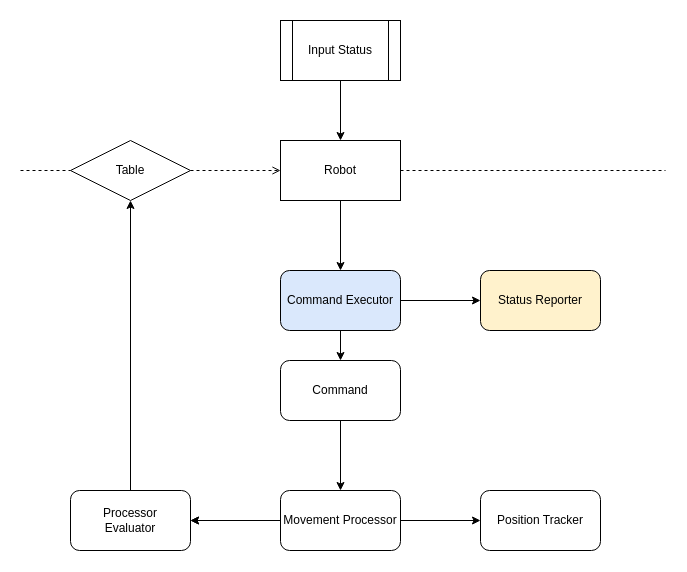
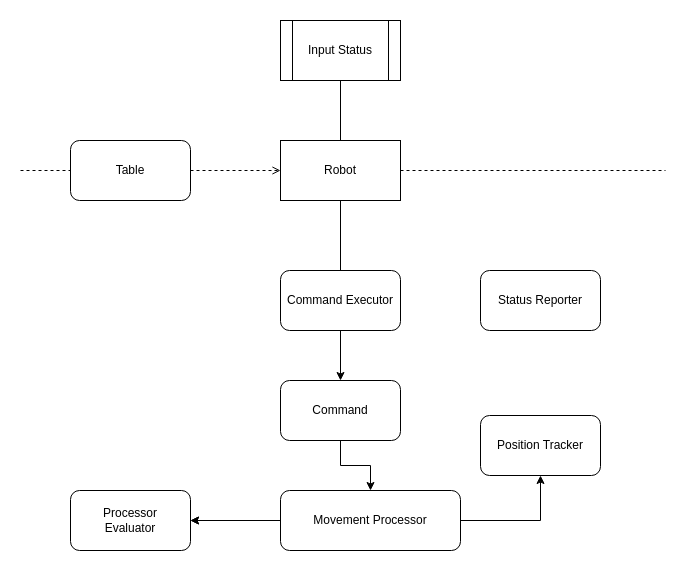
- <mxCell id="11" style="edgeStyle=orthogonalEdgeStyle;rounded=0;orthogonalLoop=1;jettySize=auto;html=1;entryX=0.5;entryY=0;entryDx=0;entryDy=0;" parent="1" source="12" target="15" edge="1"><mxGeometry relative="1" as="geometry" /></mxCell>
+ <mxCell id="11" style="edgeStyle=orthogonalEdgeStyle;rounded=0;orthogonalLoop=1;jettySize=auto;html=1;entryX=0.5;entryY=0;entryDx=0;entryDy=0;endArrow=none;" parent="1" source="12" target="15" edge="1"><mxGeometry relative="1" as="geometry" /></mxCell>
- <mxCell id="19" value="Table" style="rhombus;whiteSpace=wrap;html=1;" parent="1" vertex="1"><mxGeometry x="70" y="140" width="120" height="60" as="geometry" /></mxCell>
+ <mxCell id="19" value="Table" style="rounded=1;whiteSpace=wrap;html=1;" parent="1" vertex="1"><mxGeometry x="70" y="140" width="120" height="60" as="geometry" /></mxCell>
- <mxCell id="14" value="" style="edgeStyle=orthogonalEdgeStyle;rounded=0;orthogonalLoop=1;jettySize=auto;html=1;" parent="1" source="15" target="4" edge="1"><mxGeometry relative="1" as="geometry" /></mxCell>
+ <mxCell id="14" value="" style="edgeStyle=orthogonalEdgeStyle;rounded=0;orthogonalLoop=1;jettySize=auto;html=1;endArrow=none;" parent="1" source="15" target="4" edge="1"><mxGeometry relative="1" as="geometry" /></mxCell>
- <mxCell id="4" value="Command Executor" style="rounded=1;whiteSpace=wrap;html=1;fillColor=#dae8fc;" parent="1" vertex="1"><mxGeometry x="280" y="270" width="120" height="60" as="geometry" /></mxCell>
+ <mxCell id="4" value="Command Executor" style="rounded=1;whiteSpace=wrap;html=1;" parent="1" vertex="1"><mxGeometry x="280" y="270" width="120" height="60" as="geometry" /></mxCell>
- <mxCell id="2" value="" style="edgeStyle=orthogonalEdgeStyle;rounded=0;orthogonalLoop=1;jettySize=auto;html=1;" parent="1" source="4" target="9" edge="1"><mxGeometry relative="1" as="geometry" /></mxCell>
- <mxCell id="9" value="Status Reporter" style="rounded=1;whiteSpace=wrap;html=1;fillColor=#fff2cc;" parent="1" vertex="1"><mxGeometry x="480" y="270" width="120" height="60" as="geometry" /></mxCell>
+ <mxCell id="9" value="Status Reporter" style="rounded=1;whiteSpace=wrap;html=1;" parent="1" vertex="1"><mxGeometry x="480" y="270" width="120" height="60" as="geometry" /></mxCell>
- <mxCell id="6" value="" style="edgeStyle=orthogonalEdgeStyle;rounded=0;orthogonalLoop=1;jettySize=auto;html=1;" parent="1" source="17" target="19" edge="1"><mxGeometry relative="1" as="geometry" /></mxCell>
- <mxCell id="22" value="Command" style="rounded=1;whiteSpace=wrap;html=1;" vertex="1" parent="1"><mxGeometry x="280" y="360" width="120" height="60" as="geometry" /></mxCell>
+ <mxCell id="22" value="Command" style="rounded=1;whiteSpace=wrap;html=1;" vertex="1" parent="1"><mxGeometry x="280" y="380" width="120" height="60" as="geometry" /></mxCell>
- <mxCell id="8" value="Movement Processor" style="rounded=1;whiteSpace=wrap;html=1;" parent="1" vertex="1"><mxGeometry x="280" y="490" width="120" height="60" as="geometry" /></mxCell>
+ <mxCell id="8" value="Movement Processor" style="rounded=1;whiteSpace=wrap;html=1;" parent="1" vertex="1"><mxGeometry x="280" y="490" width="180" height="60" as="geometry" /></mxCell>
- <mxCell id="10" value="Position Tracker" style="rounded=1;whiteSpace=wrap;html=1;" parent="1" vertex="1"><mxGeometry x="480" y="490" width="120" height="60" as="geometry" /></mxCell>
+ <mxCell id="10" value="Position Tracker" style="rounded=1;whiteSpace=wrap;html=1;" parent="1" vertex="1"><mxGeometry x="480" y="415" width="120" height="60" as="geometry" /></mxCell>
